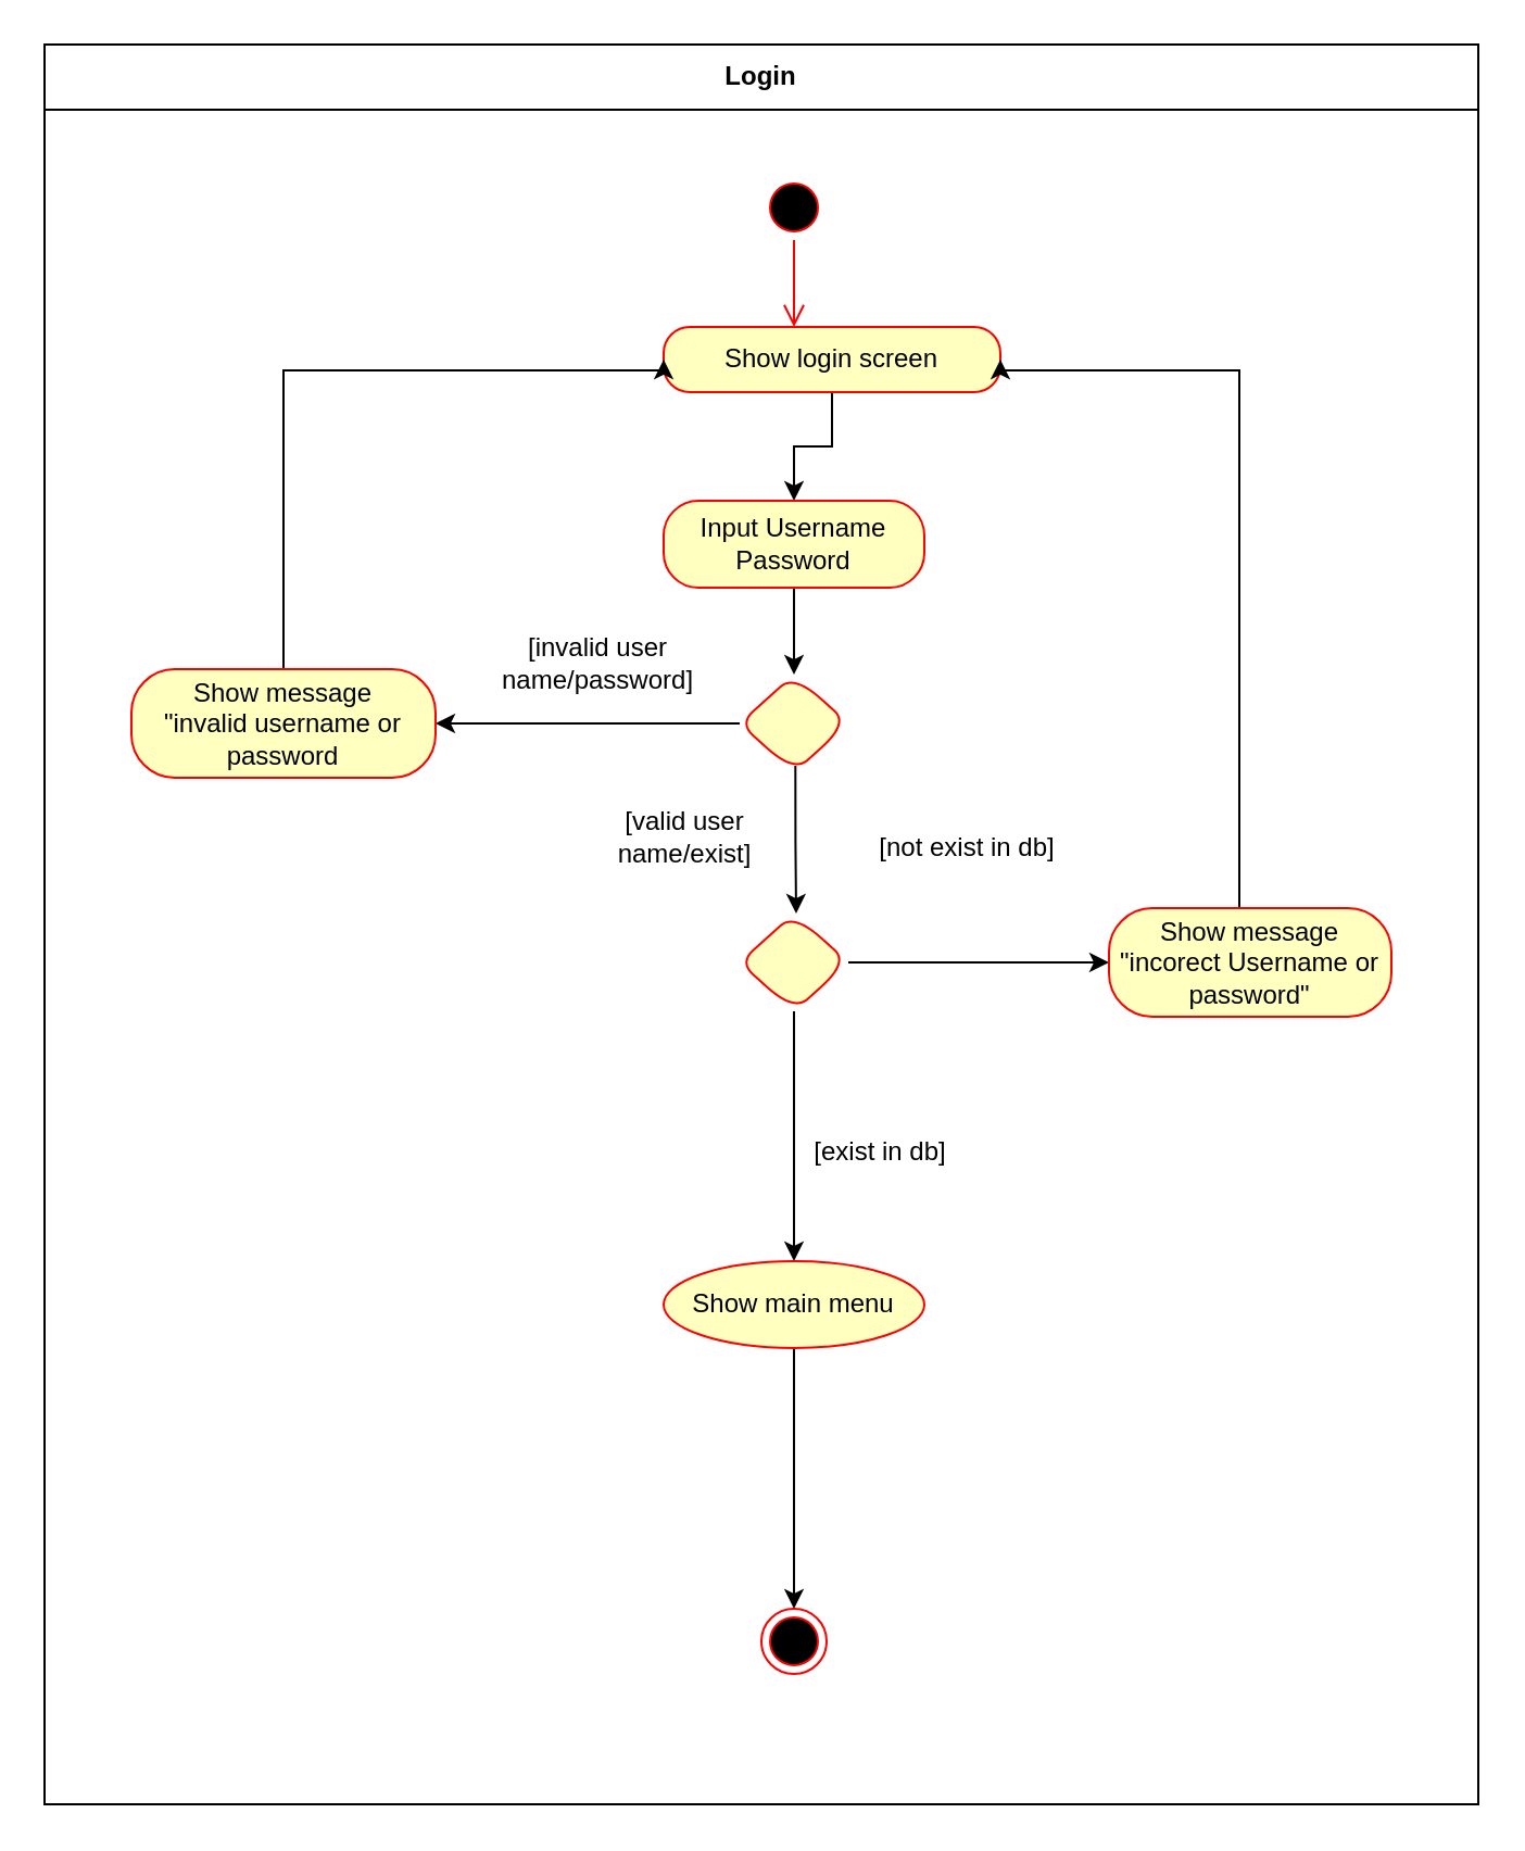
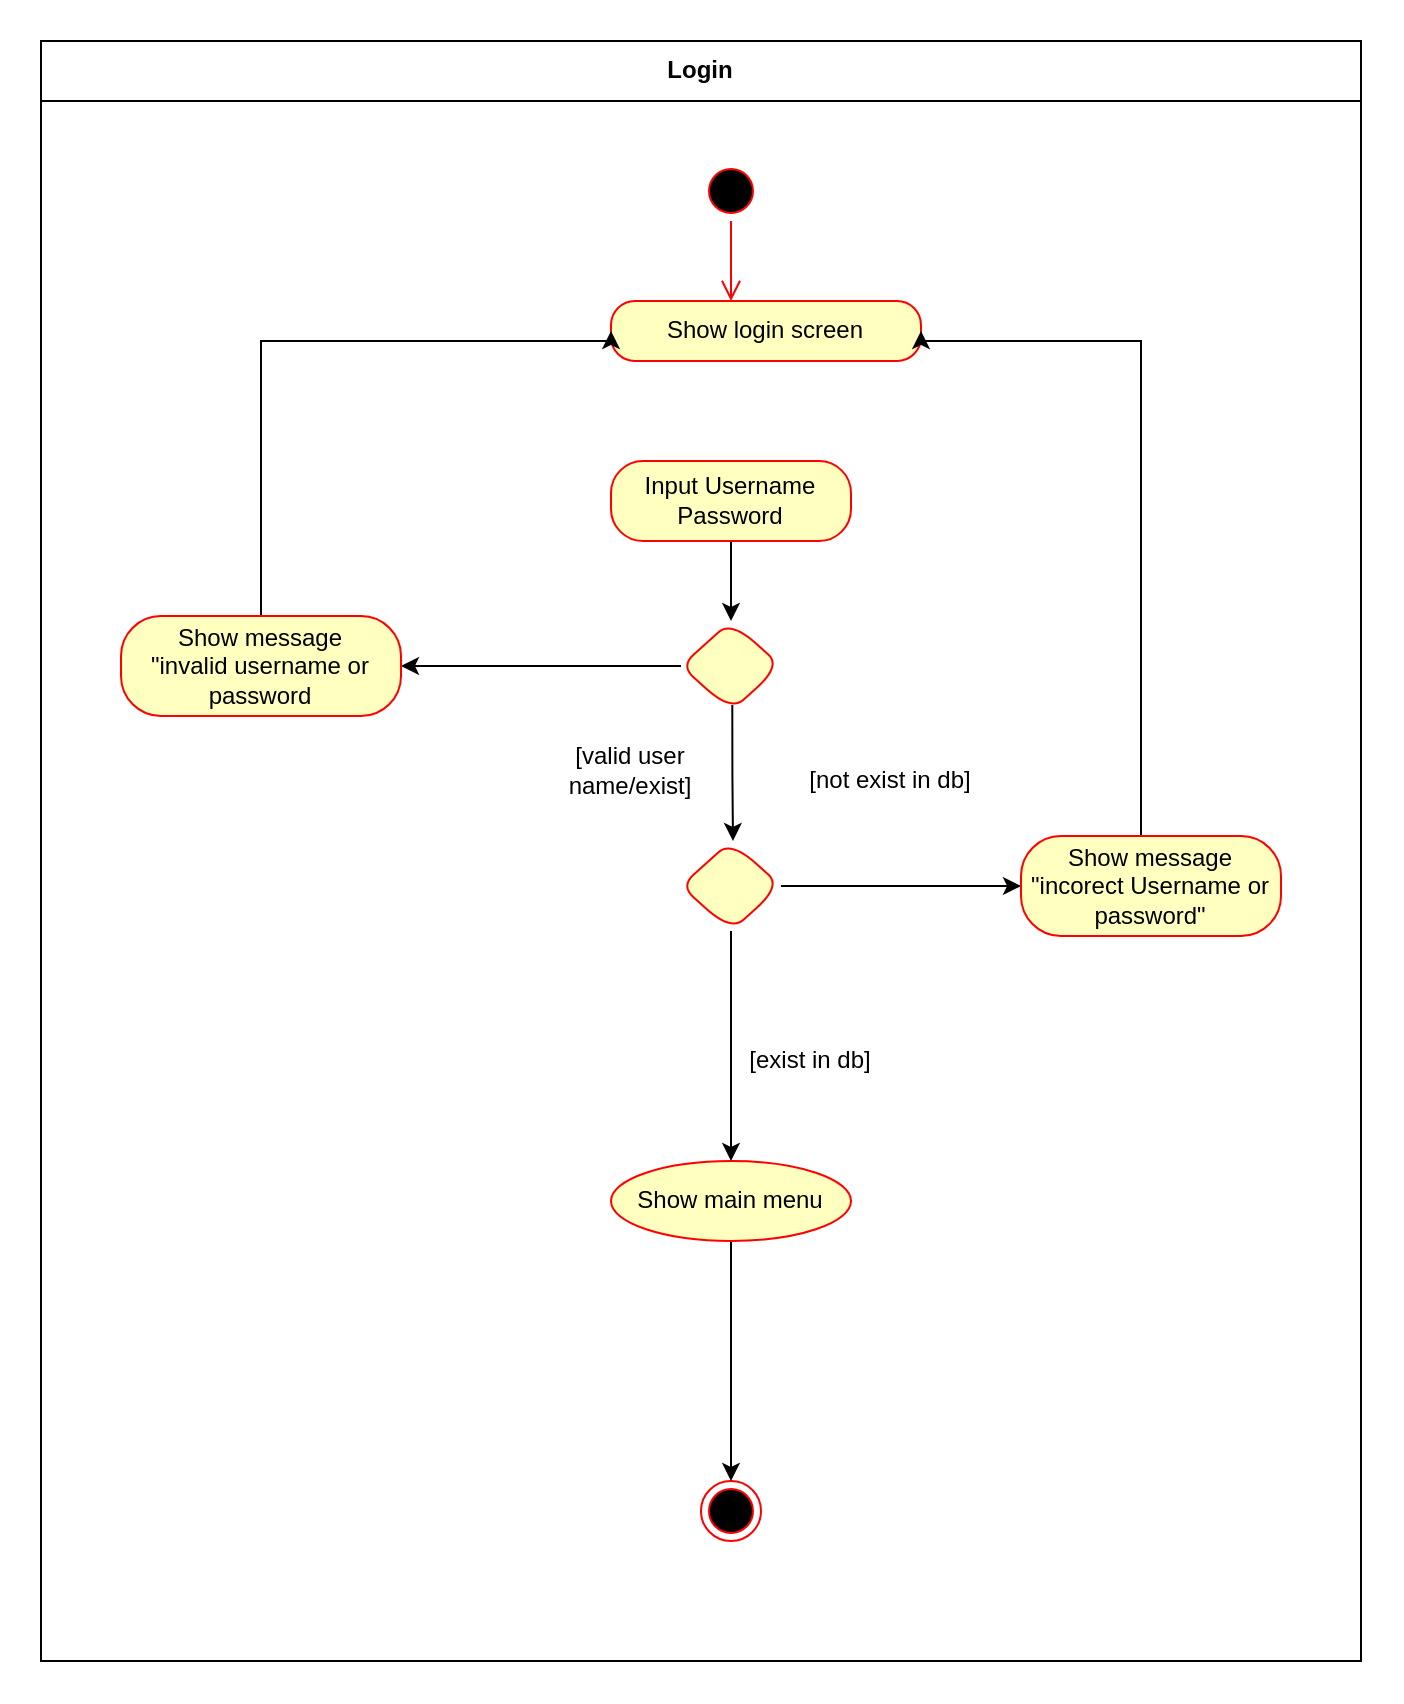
- <mxCell id="14" style="edgeStyle=orthogonalEdgeStyle;rounded=0;orthogonalLoop=1;jettySize=auto;html=1;entryX=0.5;entryY=0;entryDx=0;entryDy=0;" parent="2" source="15" target="17" edge="1"><mxGeometry relative="1" as="geometry" /></mxCell>
- <mxCell id="7" value="[invalid user name/password]" style="text;html=1;strokeColor=none;fillColor=none;align=center;verticalAlign=middle;whiteSpace=wrap;rounded=0;" parent="2" vertex="1"><mxGeometry x="210" y="270" width="90" height="30" as="geometry" /></mxCell>
